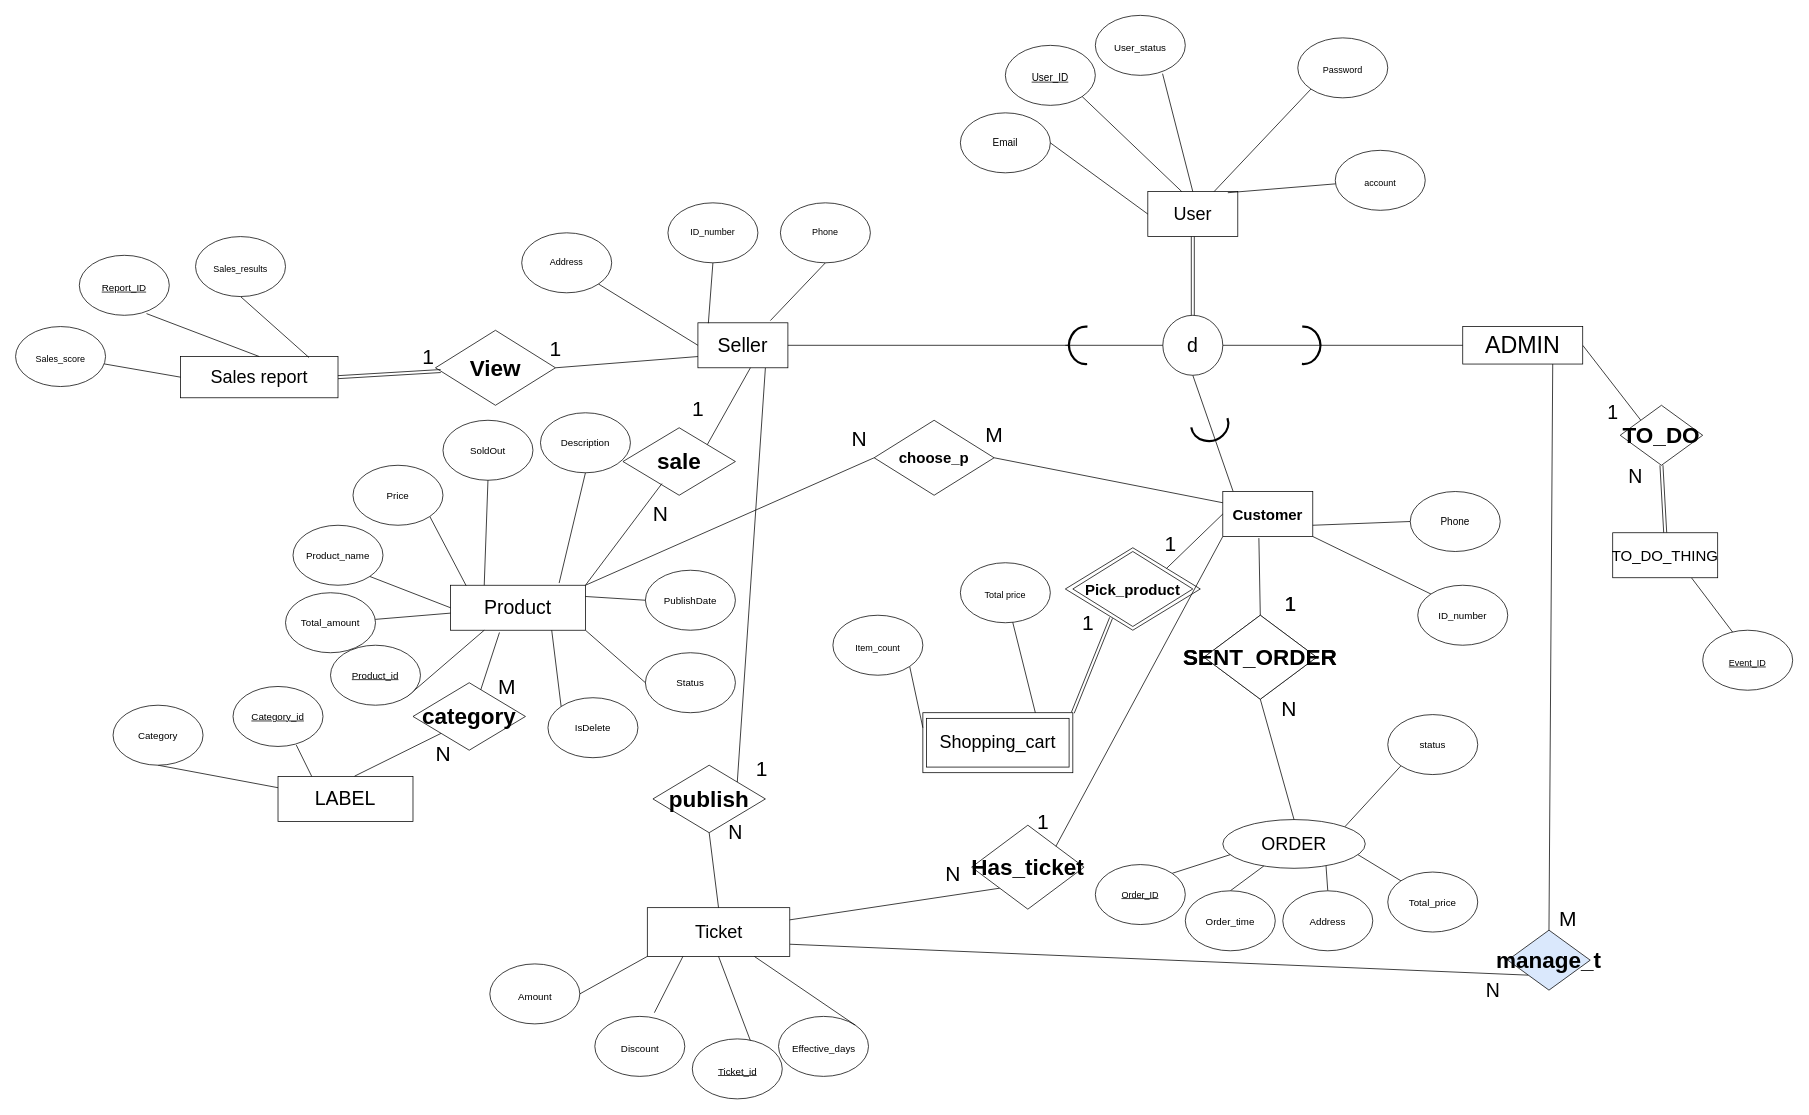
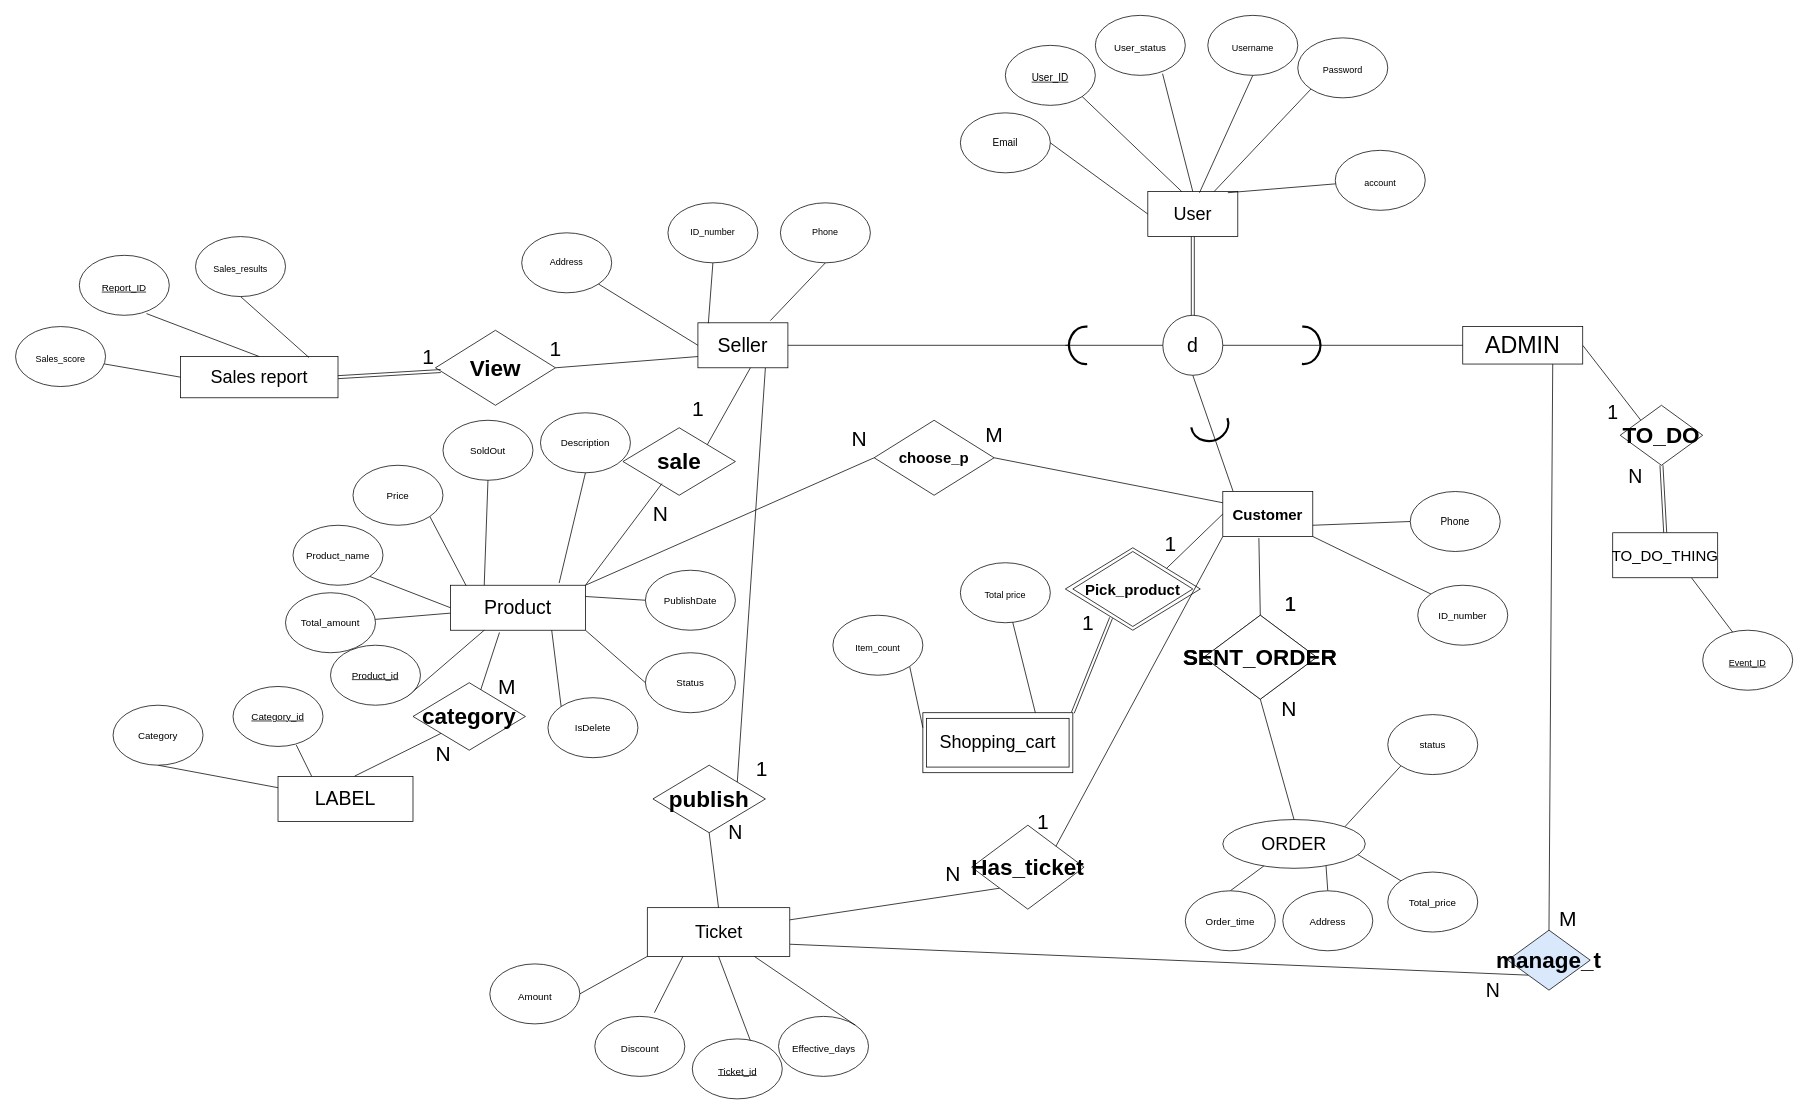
+ <mxCell id="6" value="&lt;font style=&quot;font-size: 12px;&quot;&gt;Username&lt;/font&gt;" style="ellipse;whiteSpace=wrap;html=1;fontSize=24;" parent="1" vertex="1"><mxGeometry x="1610" y="20" width="120" height="80" as="geometry" /></mxCell>
+ <mxCell id="5" style="edgeStyle=none;rounded=0;orthogonalLoop=1;jettySize=auto;html=1;exitX=0.5;exitY=1;exitDx=0;exitDy=0;strokeColor=default;fontSize=26;endArrow=none;endFill=0;entryX=0.574;entryY=0.025;entryDx=0;entryDy=0;entryPerimeter=0;" parent="1" source="6" target="3" edge="1"><mxGeometry relative="1" as="geometry"><mxPoint x="1600" y="250" as="targetPoint" /></mxGeometry></mxCell>
- <mxCell id="137" style="edgeStyle=none;rounded=0;orthogonalLoop=1;jettySize=auto;html=1;exitX=1;exitY=0;exitDx=0;exitDy=0;entryX=0;entryY=0.75;entryDx=0;entryDy=0;fontFamily=Helvetica;fontSize=22;endArrow=none;endFill=0;" parent="1" source="138" target="133" edge="1"><mxGeometry relative="1" as="geometry" /></mxCell>
- <mxCell id="138" value="&lt;u&gt;Order_ID&lt;/u&gt;" style="ellipse;whiteSpace=wrap;html=1;fontSize=12;" parent="1" vertex="1"><mxGeometry x="1460" y="1152.5" width="120" height="80" as="geometry" /></mxCell>
